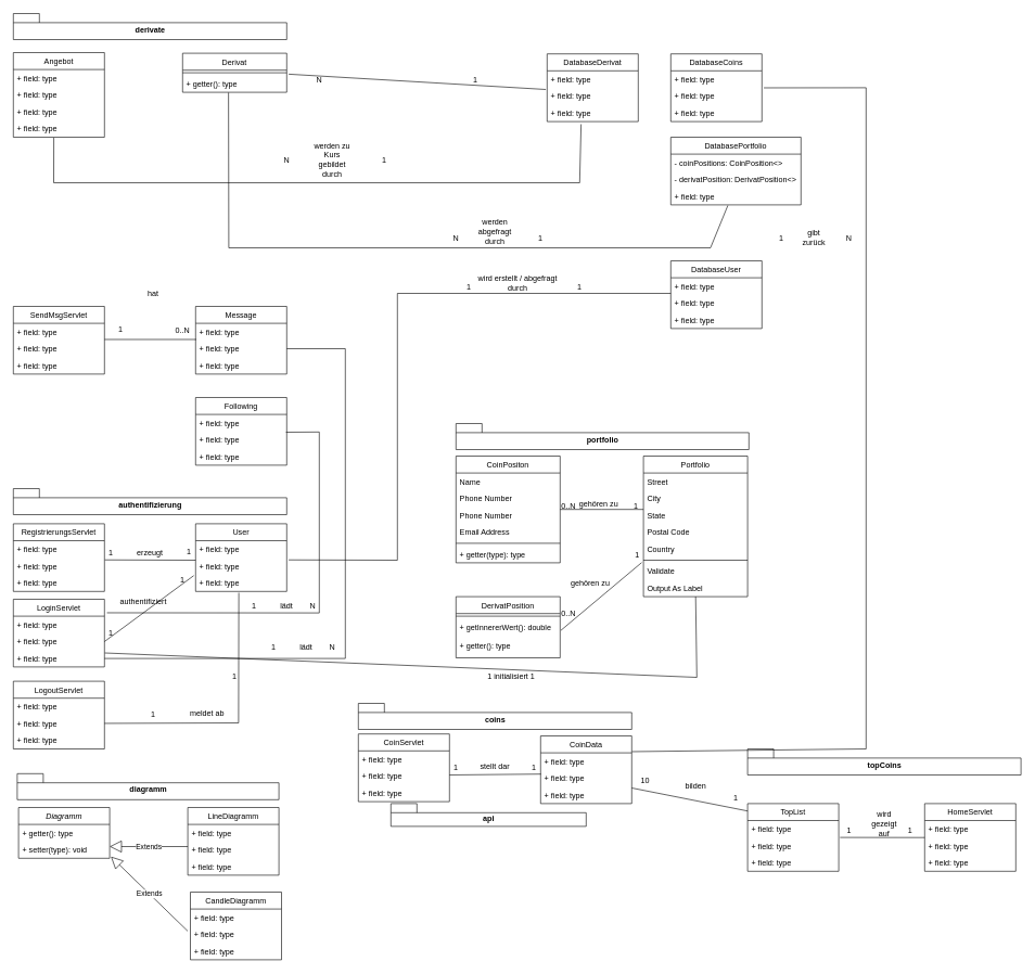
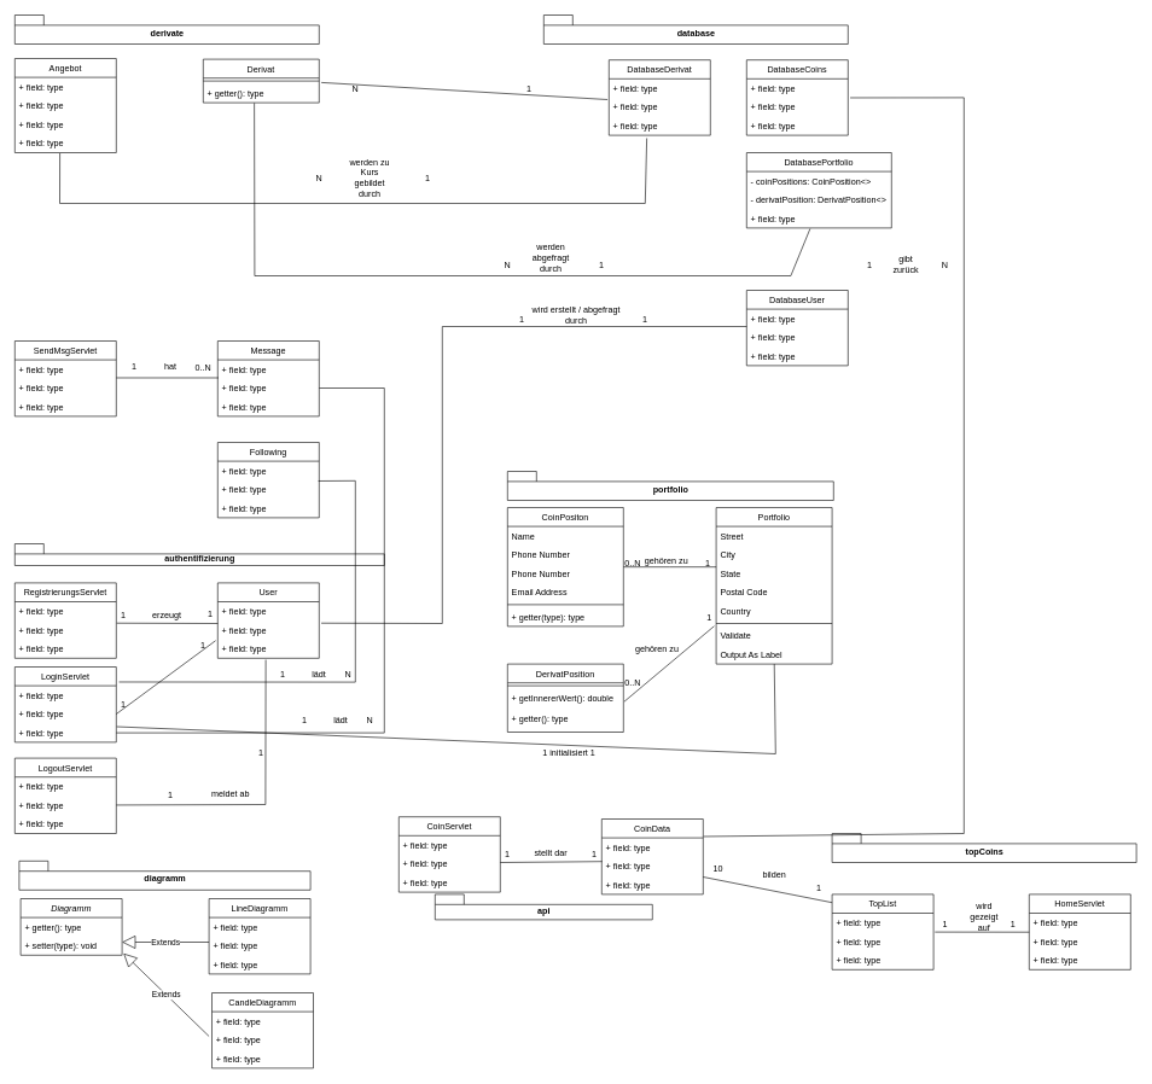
+ <mxCell id="138" value="database" style="shape=folder;fontStyle=1;spacingTop=10;tabWidth=40;tabHeight=14;tabPosition=left;html=1;" vertex="1" parent="1"><mxGeometry x="750" y="20" width="420" height="40" as="geometry" /></mxCell>
- <mxCell id="51" value="hat" style="text;html=1;strokeColor=none;fillColor=none;align=center;verticalAlign=middle;whiteSpace=wrap;rounded=0;" vertex="1" parent="1"><mxGeometry x="220" y="435" width="30" height="30" as="geometry" /></mxCell>
+ <mxCell id="51" value="hat" style="text;html=1;strokeColor=none;fillColor=none;align=center;verticalAlign=middle;whiteSpace=wrap;rounded=0;" vertex="1" parent="1"><mxGeometry x="220" y="490" width="30" height="30" as="geometry" /></mxCell>
- <mxCell id="85" value="authentifizierung" style="shape=folder;fontStyle=1;spacingTop=10;tabWidth=40;tabHeight=14;tabPosition=left;html=1;" vertex="1" parent="1"><mxGeometry x="20" y="750" width="420" height="40" as="geometry" /></mxCell>
+ <mxCell id="85" value="authentifizierung" style="shape=folder;fontStyle=1;spacingTop=10;tabWidth=40;tabHeight=14;tabPosition=left;html=1;" vertex="1" parent="1"><mxGeometry x="20" y="750" width="510" height="30" as="geometry" /></mxCell>
- <mxCell id="103" value="authentifiziert" style="text;html=1;strokeColor=none;fillColor=none;align=center;verticalAlign=middle;whiteSpace=wrap;rounded=0;" vertex="1" parent="1"><mxGeometry x="190" y="908" width="60" height="32" as="geometry" /></mxCell>
- <mxCell id="55" value="coins" style="shape=folder;fontStyle=1;spacingTop=10;tabWidth=40;tabHeight=14;tabPosition=left;html=1;" vertex="1" parent="1"><mxGeometry x="550" y="1080" width="420" height="40" as="geometry" /></mxCell>
